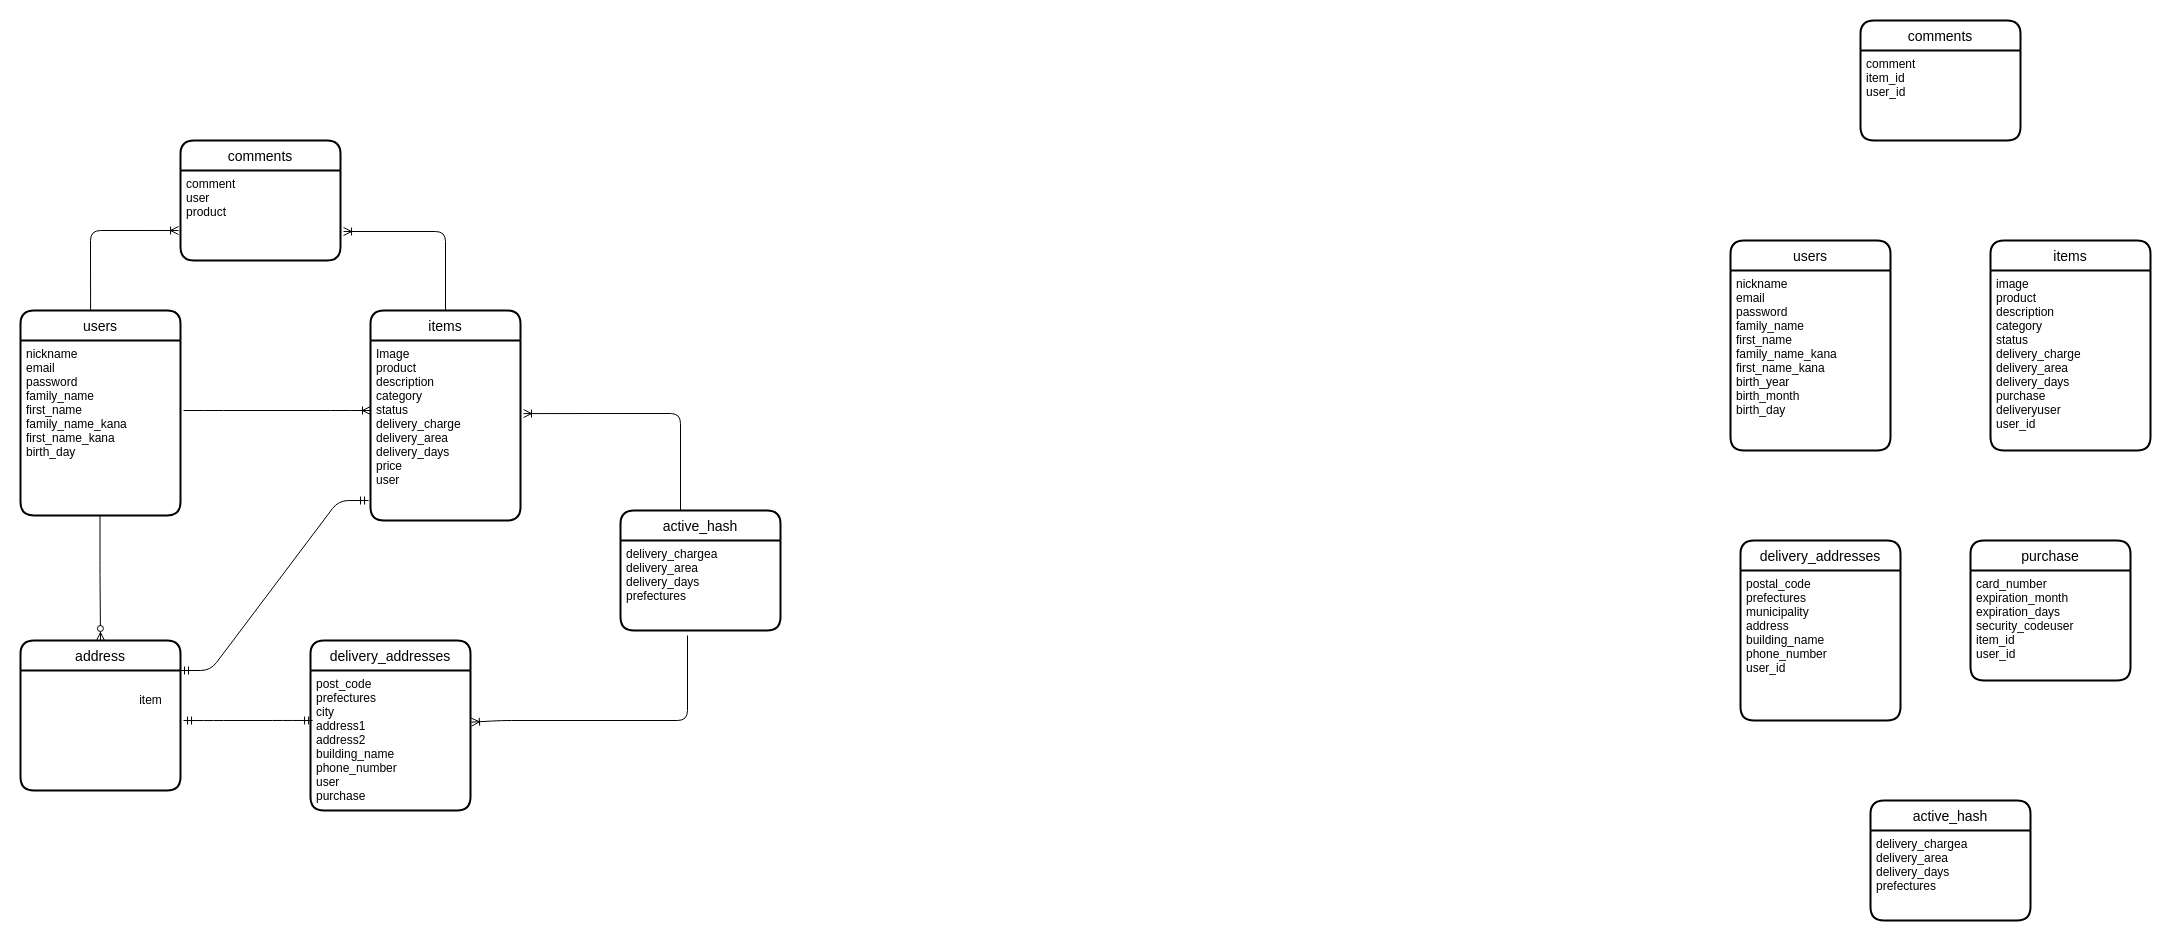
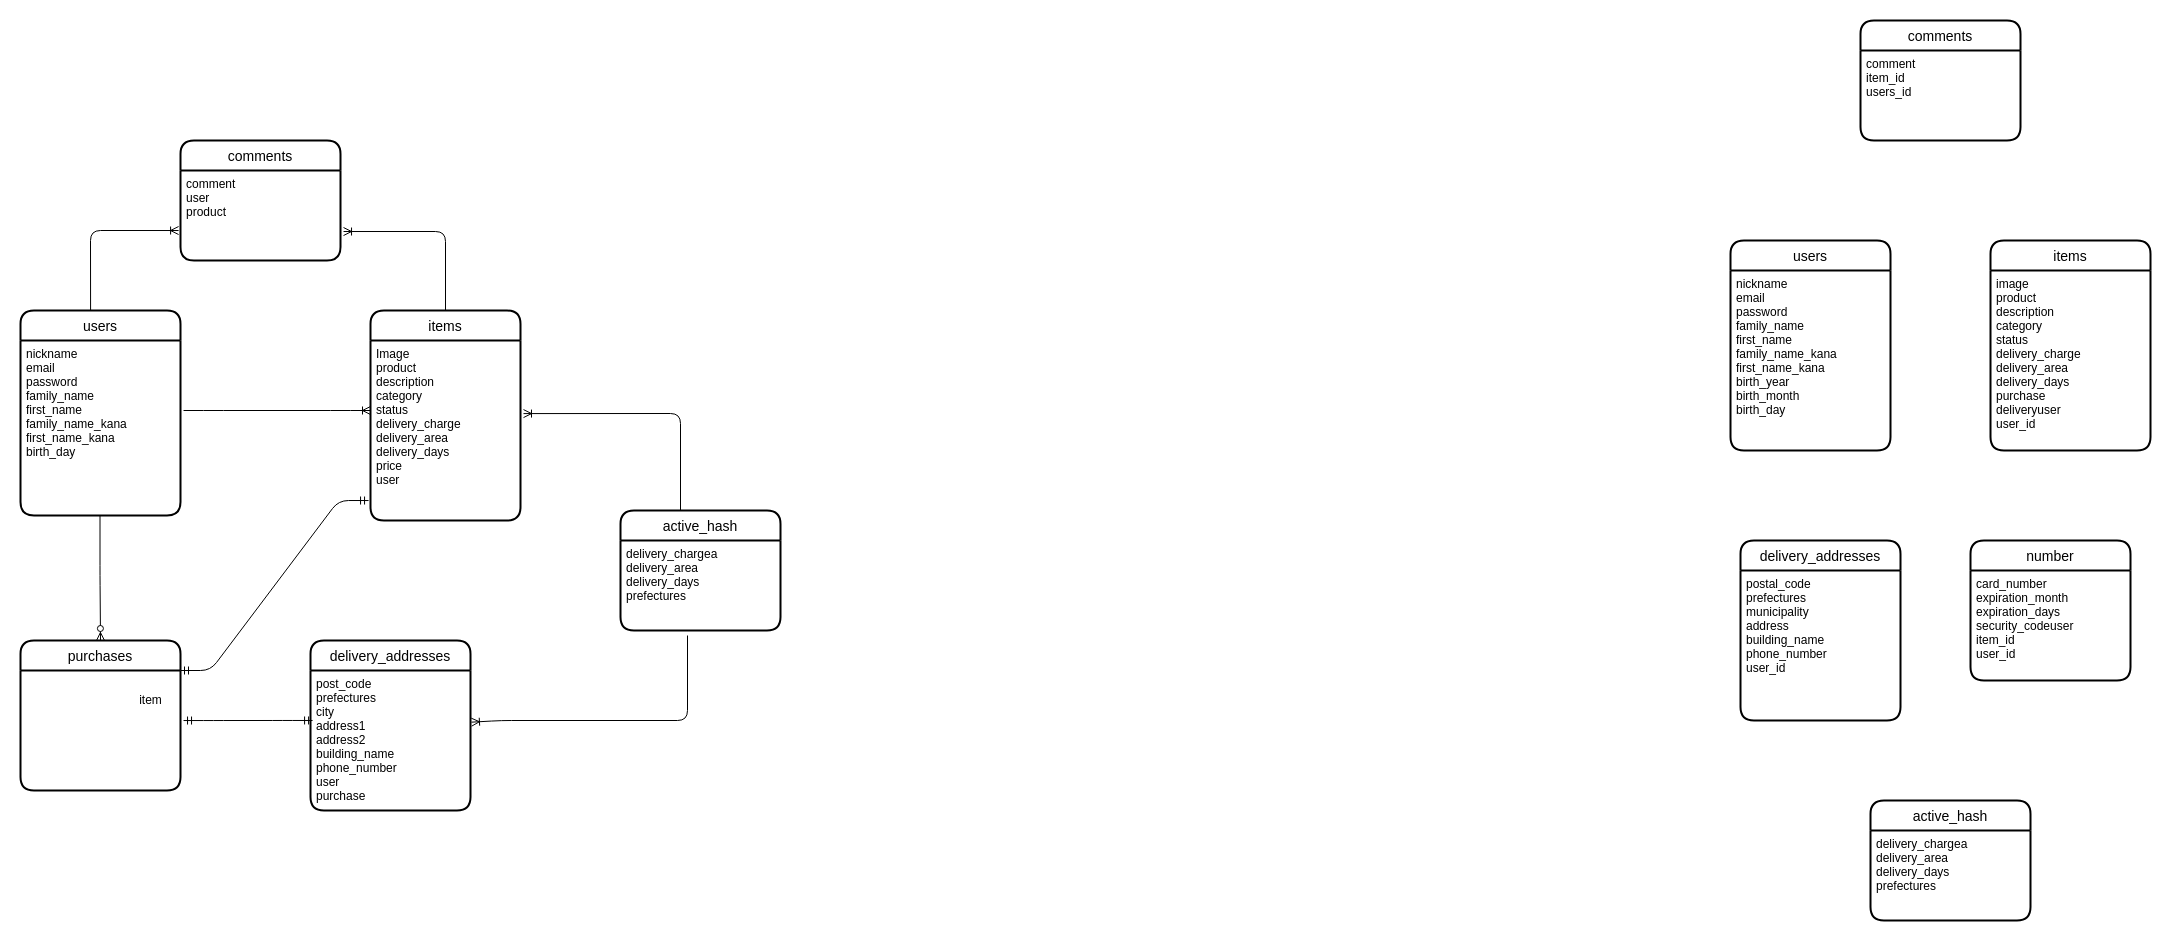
- <mxCell id="7" value="comment&#10;item_id&#10;user_id" style="align=left;strokeColor=none;fillColor=none;spacingLeft=4;fontSize=12;verticalAlign=top;resizable=0;rotatable=0;part=1;" parent="6" vertex="1"><mxGeometry y="30" width="160" height="90" as="geometry" /></mxCell>
+ <mxCell id="7" value="comment&#10;item_id&#10;users_id" style="align=left;strokeColor=none;fillColor=none;spacingLeft=4;fontSize=12;verticalAlign=top;resizable=0;rotatable=0;part=1;" parent="6" vertex="1"><mxGeometry y="30" width="160" height="90" as="geometry" /></mxCell>
- <mxCell id="10" value="purchase" style="swimlane;childLayout=stackLayout;horizontal=1;startSize=30;horizontalStack=0;rounded=1;fontSize=14;fontStyle=0;strokeWidth=2;resizeParent=0;resizeLast=1;shadow=0;dashed=0;align=center;" parent="1" vertex="1"><mxGeometry x="1970" y="540" width="160" height="140" as="geometry" /></mxCell>
+ <mxCell id="10" value="number" style="swimlane;childLayout=stackLayout;horizontal=1;startSize=30;horizontalStack=0;rounded=1;fontSize=14;fontStyle=0;strokeWidth=2;resizeParent=0;resizeLast=1;shadow=0;dashed=0;align=center;" parent="1" vertex="1"><mxGeometry x="1970" y="540" width="160" height="140" as="geometry" /></mxCell>
- <mxCell id="20" value="address" style="swimlane;childLayout=stackLayout;horizontal=1;startSize=30;horizontalStack=0;rounded=1;fontSize=14;fontStyle=0;strokeWidth=2;resizeParent=0;resizeLast=1;shadow=0;dashed=0;align=center;" parent="1" vertex="1"><mxGeometry x="20" y="640" width="160" height="150" as="geometry" /></mxCell>
+ <mxCell id="20" value="purchases" style="swimlane;childLayout=stackLayout;horizontal=1;startSize=30;horizontalStack=0;rounded=1;fontSize=14;fontStyle=0;strokeWidth=2;resizeParent=0;resizeLast=1;shadow=0;dashed=0;align=center;" parent="1" vertex="1"><mxGeometry x="20" y="640" width="160" height="150" as="geometry" /></mxCell>
